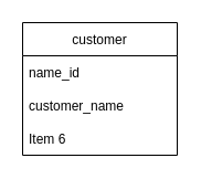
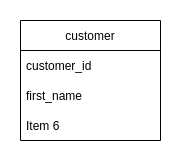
- <mxCell id="3" value="name_id" style="text;strokeColor=none;fillColor=none;align=left;verticalAlign=middle;spacingLeft=4;spacingRight=4;overflow=hidden;points=[[0,0.5],[1,0.5]];portConstraint=eastwest;rotatable=0;" vertex="1" parent="2"><mxGeometry y="30" width="140" height="30" as="geometry" /></mxCell>
+ <mxCell id="3" value="customer_id" style="text;strokeColor=none;fillColor=none;align=left;verticalAlign=middle;spacingLeft=4;spacingRight=4;overflow=hidden;points=[[0,0.5],[1,0.5]];portConstraint=eastwest;rotatable=0;" vertex="1" parent="2"><mxGeometry y="30" width="140" height="30" as="geometry" /></mxCell>
- <mxCell id="4" value="customer_name" style="text;strokeColor=none;fillColor=none;align=left;verticalAlign=middle;spacingLeft=4;spacingRight=4;overflow=hidden;points=[[0,0.5],[1,0.5]];portConstraint=eastwest;rotatable=0;" vertex="1" parent="2"><mxGeometry y="60" width="140" height="30" as="geometry" /></mxCell>
+ <mxCell id="4" value="first_name" style="text;strokeColor=none;fillColor=none;align=left;verticalAlign=middle;spacingLeft=4;spacingRight=4;overflow=hidden;points=[[0,0.5],[1,0.5]];portConstraint=eastwest;rotatable=0;" vertex="1" parent="2"><mxGeometry y="60" width="140" height="30" as="geometry" /></mxCell>
